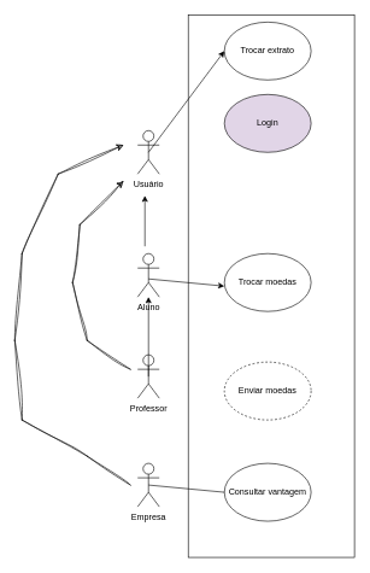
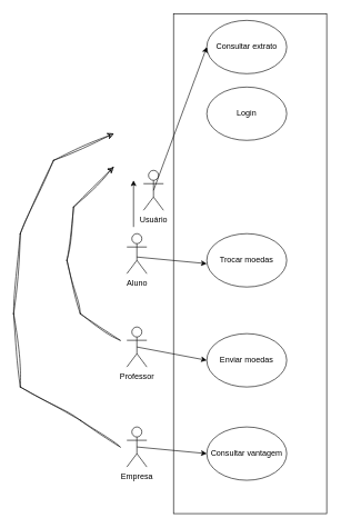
- <mxCell id="3" value="Trocar extrato" style="ellipse;whiteSpace=wrap;html=1;" vertex="1" parent="1"><mxGeometry x="310" y="30" width="120" height="80" as="geometry" /></mxCell>
+ <mxCell id="3" value="Consultar extrato" style="ellipse;whiteSpace=wrap;html=1;" vertex="1" parent="1"><mxGeometry x="310" y="30" width="120" height="80" as="geometry" /></mxCell>
- <mxCell id="9" value="Login" style="ellipse;whiteSpace=wrap;html=1;fillColor=#e1d5e7;" vertex="1" parent="1"><mxGeometry x="310" y="130" width="120" height="80" as="geometry" /></mxCell>
+ <mxCell id="9" value="Login" style="ellipse;whiteSpace=wrap;html=1;" vertex="1" parent="1"><mxGeometry x="310" y="130" width="120" height="80" as="geometry" /></mxCell>
- <mxCell id="2" value="Usuário" style="shape=umlActor;verticalLabelPosition=bottom;verticalAlign=top;html=1;outlineConnect=0;" vertex="1" parent="1"><mxGeometry x="190" y="180" width="30" height="60" as="geometry" /></mxCell>
+ <mxCell id="2" value="Usuário" style="shape=umlActor;verticalLabelPosition=bottom;verticalAlign=top;html=1;outlineConnect=0;" vertex="1" parent="1"><mxGeometry x="215" y="255" width="30" height="60" as="geometry" /></mxCell>
- <mxCell id="11" value="" style="endArrow=classic;html=1;rounded=0;exitX=0.5;exitY=0.5;exitDx=0;exitDy=0;exitPerimeter=0;" edge="1" parent="1" source="5" target="4"><mxGeometry width="50" height="50" relative="1" as="geometry"><mxPoint x="230" y="600" as="sourcePoint" /><mxPoint x="335" y="610" as="targetPoint" /></mxGeometry></mxCell>
+ <mxCell id="11" value="" style="endArrow=classic;html=1;rounded=0;exitX=0.5;exitY=0.5;exitDx=0;exitDy=0;exitPerimeter=0;entryX=0;entryY=0.5;entryDx=0;entryDy=0;" edge="1" parent="1" source="5" target="10"><mxGeometry width="50" height="50" relative="1" as="geometry"><mxPoint x="230" y="600" as="sourcePoint" /><mxPoint x="335" y="610" as="targetPoint" /></mxGeometry></mxCell>
- <mxCell id="10" value="Enviar moedas" style="ellipse;whiteSpace=wrap;html=1;dashed=1;" vertex="1" parent="1"><mxGeometry x="310" y="500" width="120" height="80" as="geometry" /></mxCell>
+ <mxCell id="10" value="Enviar moedas" style="ellipse;whiteSpace=wrap;html=1;" vertex="1" parent="1"><mxGeometry x="310" y="500" width="120" height="80" as="geometry" /></mxCell>
- <mxCell id="13" value="" style="endArrow=none;html=1;rounded=0;exitX=0.5;exitY=0.5;exitDx=0;exitDy=0;exitPerimeter=0;entryX=0;entryY=0.5;entryDx=0;entryDy=0;" edge="1" parent="1" source="6" target="7"><mxGeometry width="50" height="50" relative="1" as="geometry"><mxPoint x="225" y="690" as="sourcePoint" /><mxPoint x="330" y="700" as="targetPoint" /></mxGeometry></mxCell>
+ <mxCell id="13" value="" style="endArrow=classic;html=1;rounded=0;exitX=0.5;exitY=0.5;exitDx=0;exitDy=0;exitPerimeter=0;entryX=0;entryY=0.5;entryDx=0;entryDy=0;" edge="1" parent="1" source="6" target="7"><mxGeometry width="50" height="50" relative="1" as="geometry"><mxPoint x="225" y="690" as="sourcePoint" /><mxPoint x="330" y="700" as="targetPoint" /></mxGeometry></mxCell>
